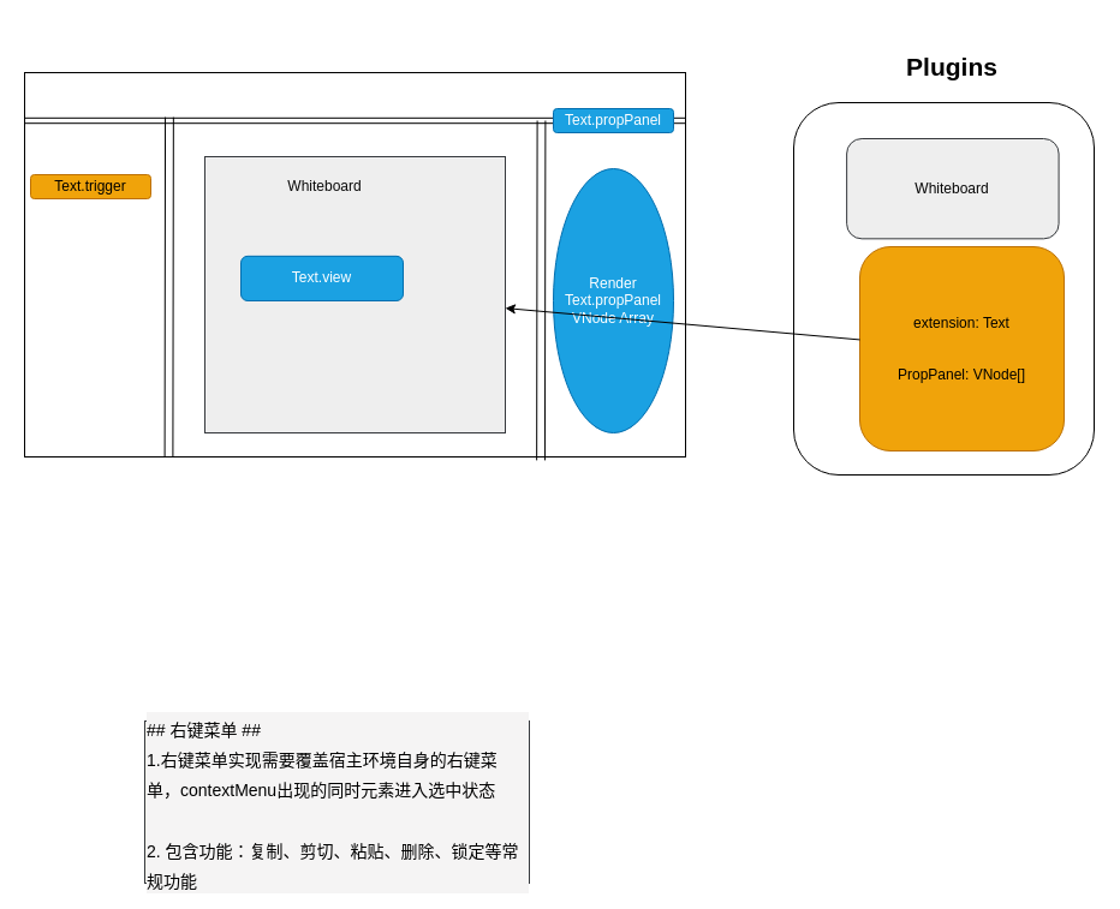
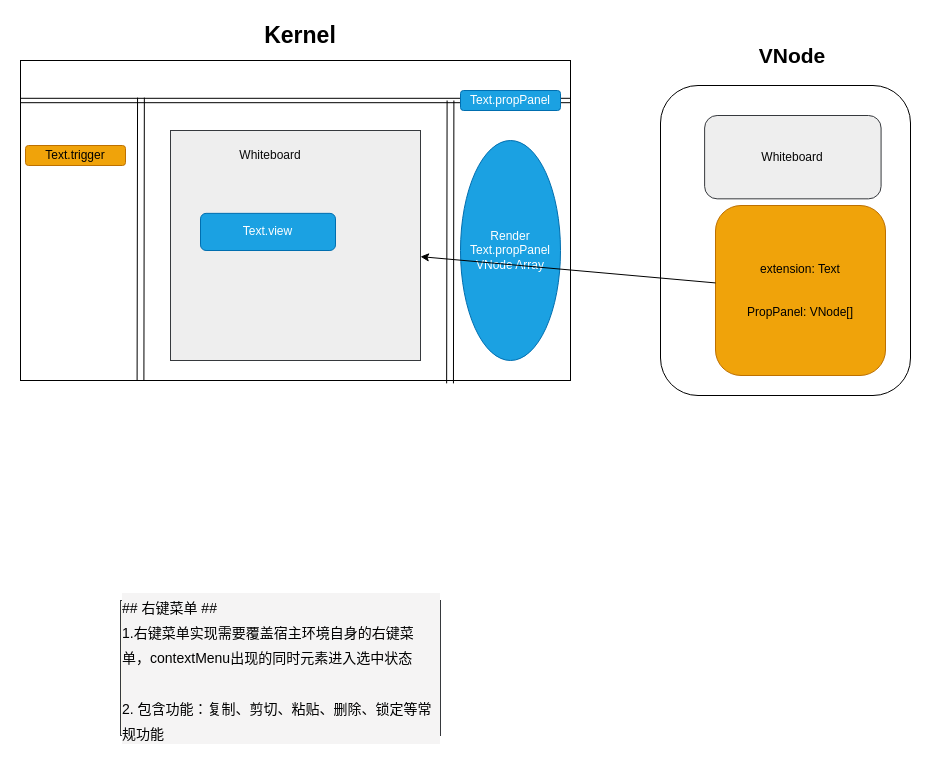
+ <mxCell id="19" value="Kernel" style="text;strokeColor=none;align=center;fillColor=none;html=1;verticalAlign=middle;whiteSpace=wrap;rounded=0;fontStyle=1;fontSize=23;" parent="2" vertex="1"><mxGeometry x="160" width="240" height="30" as="geometry" /></mxCell>
- <mxCell id="5" value="Plugins" style="text;html=1;strokeColor=none;fillColor=none;align=center;verticalAlign=middle;whiteSpace=wrap;rounded=0;fontStyle=1;fontSize=21;" parent="3" vertex="1"><mxGeometry x="88.235" y="-15" width="88.235" height="50.0" as="geometry" /></mxCell>
+ <mxCell id="5" value="VNode" style="text;html=1;strokeColor=none;fillColor=none;align=center;verticalAlign=middle;whiteSpace=wrap;rounded=0;fontStyle=1;fontSize=21;" parent="3" vertex="1"><mxGeometry x="88.235" y="-15" width="88.235" height="50.0" as="geometry" /></mxCell>
